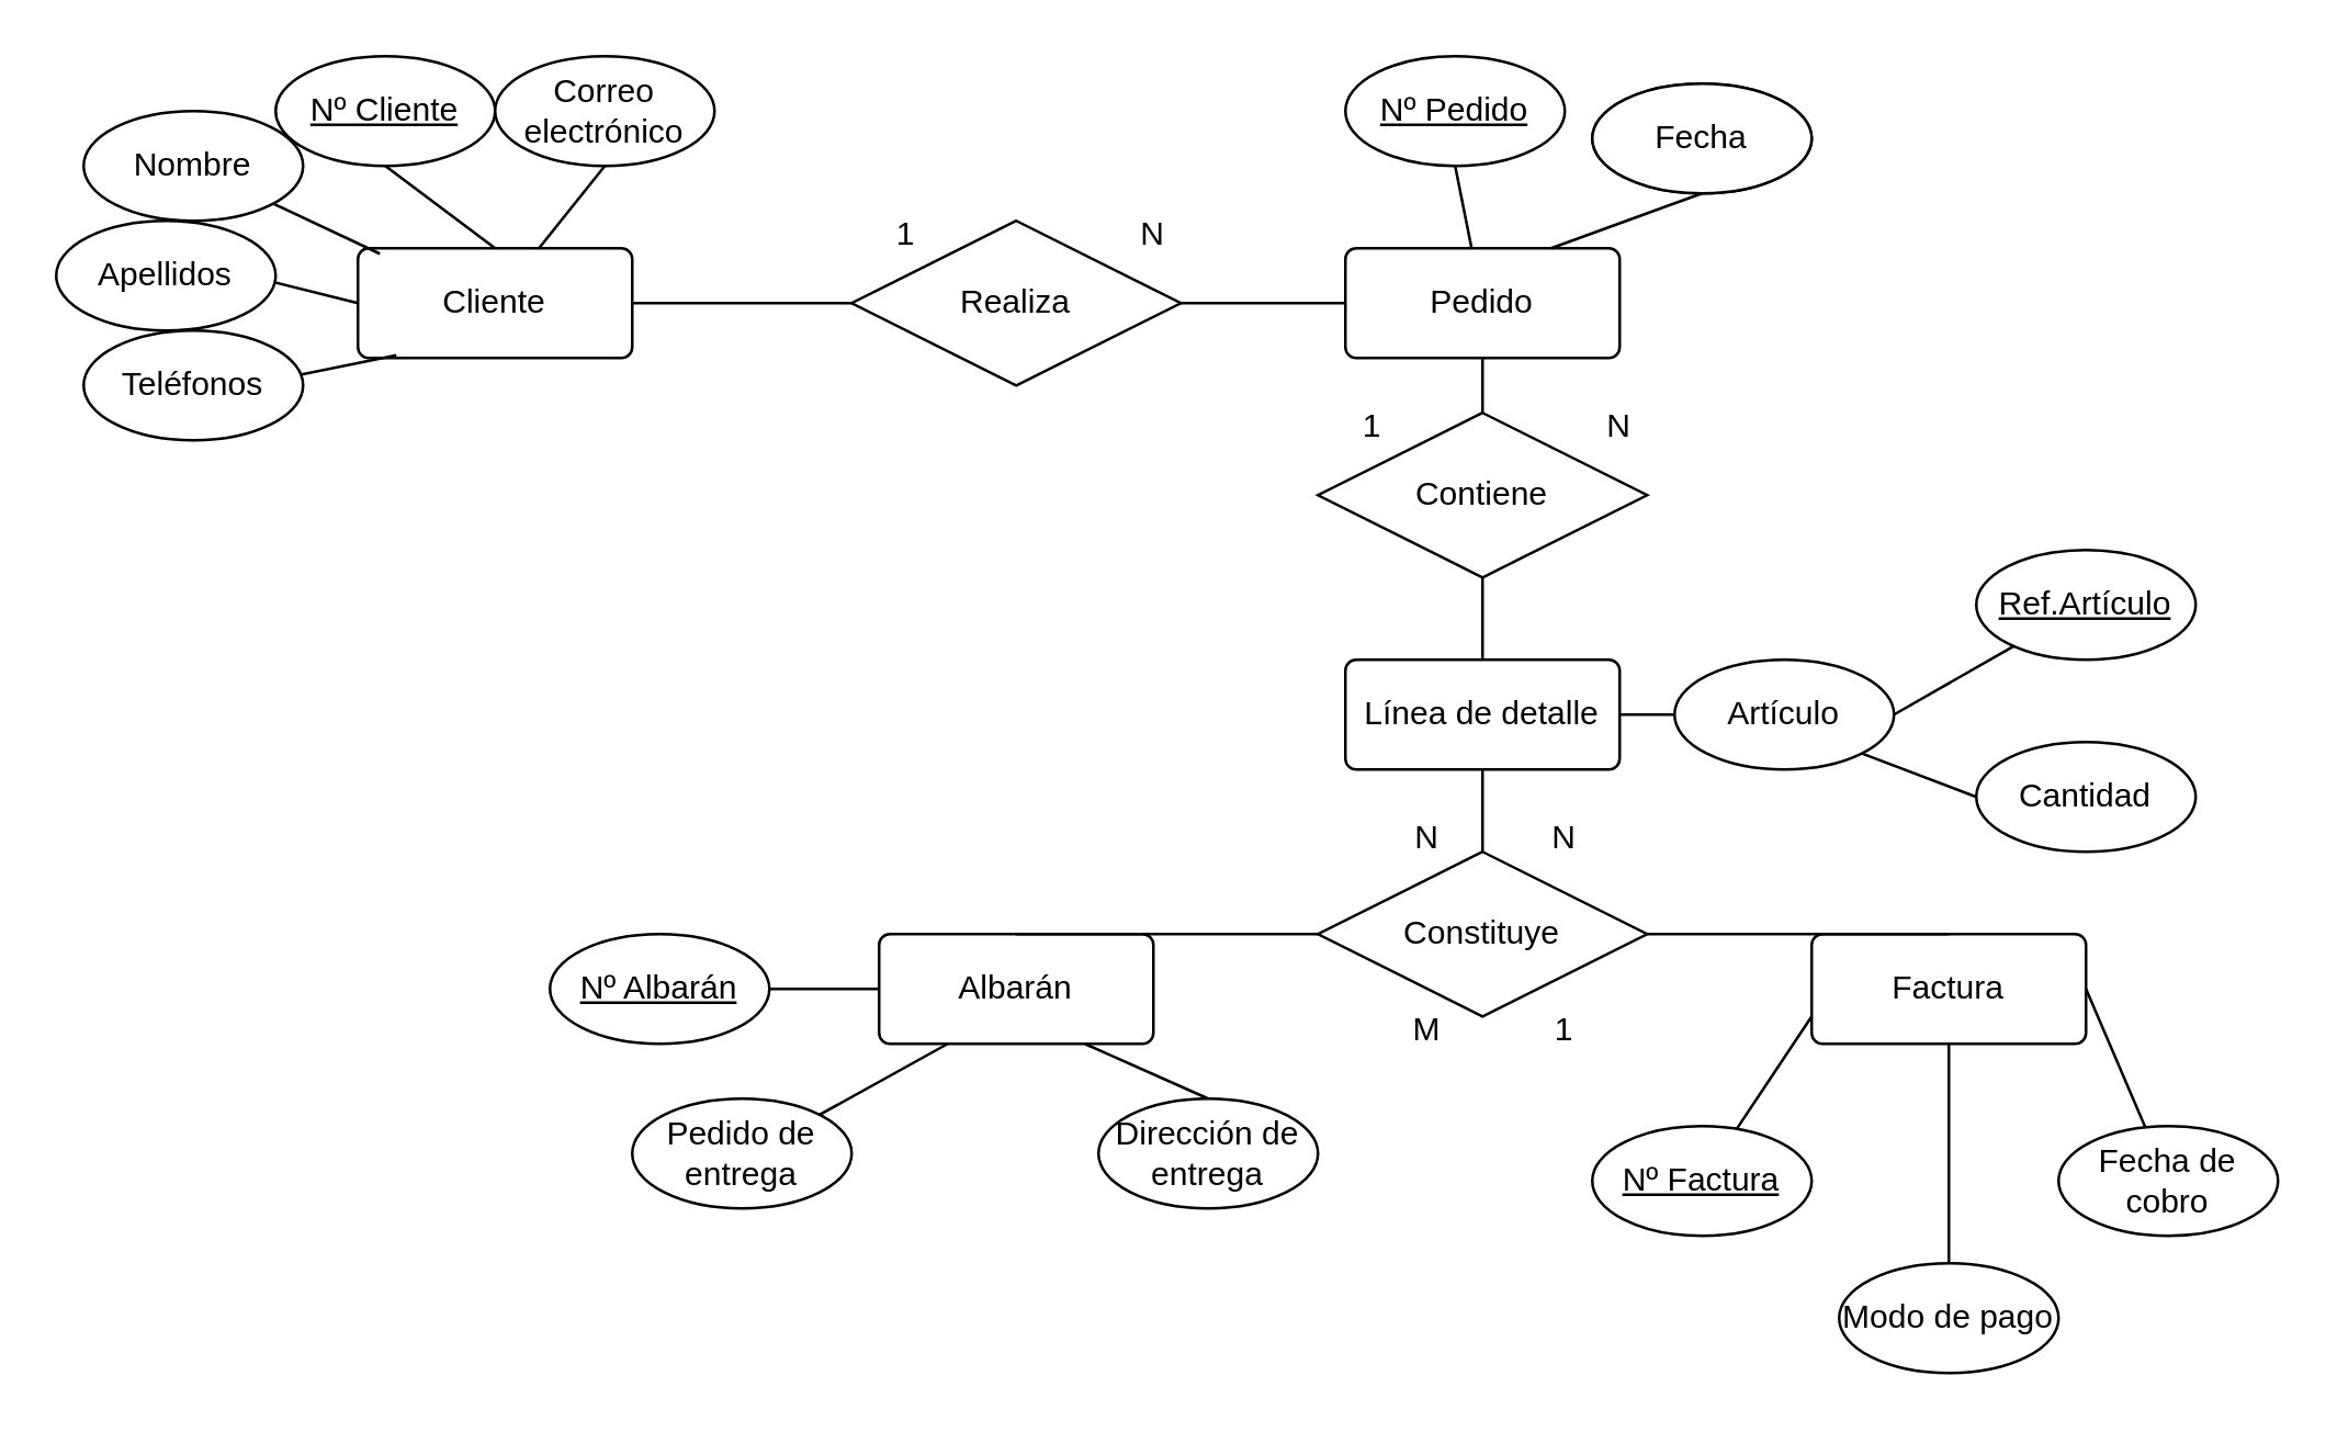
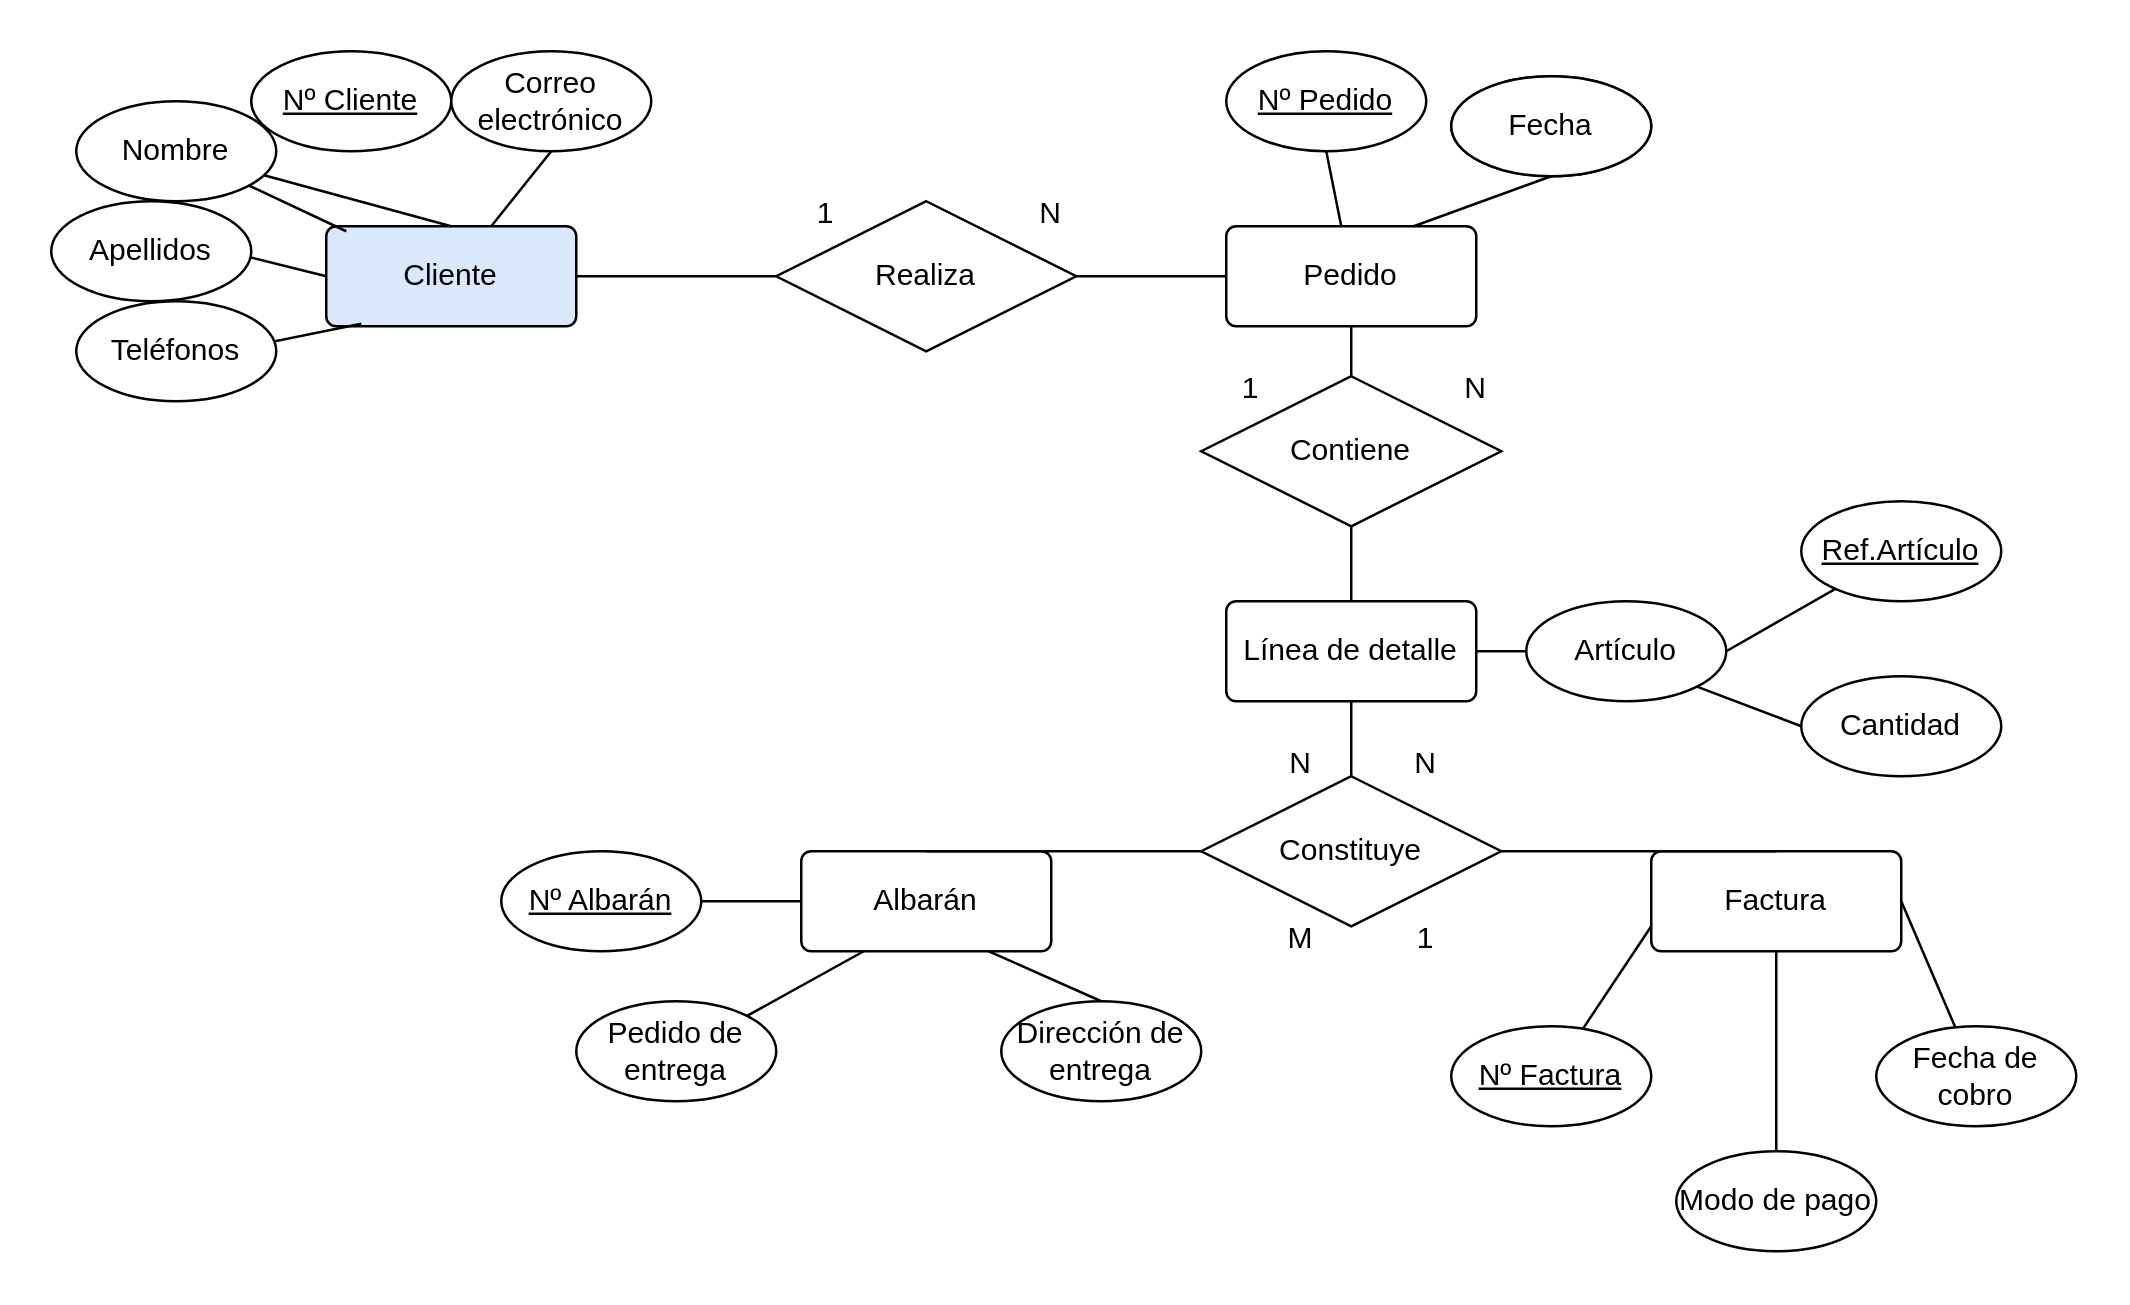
- <mxCell id="15" value="" style="endArrow=none;html=1;rounded=0;entryX=0.5;entryY=1;entryDx=0;entryDy=0;exitX=0.5;exitY=0;exitDx=0;exitDy=0;" parent="1" source="2" target="13" edge="1"><mxGeometry width="50" height="50" relative="1" as="geometry"><mxPoint x="40" y="280" as="sourcePoint" /><mxPoint x="90" y="230" as="targetPoint" /></mxGeometry></mxCell>
+ <mxCell id="15" value="" style="endArrow=none;html=1;rounded=0;exitX=0.5;exitY=0;exitDx=0;exitDy=0;" parent="1" source="2" target="19" edge="1"><mxGeometry width="50" height="50" relative="1" as="geometry"><mxPoint x="40" y="280" as="sourcePoint" /><mxPoint x="90" y="230" as="targetPoint" /></mxGeometry></mxCell>
- <mxCell id="2" value="Cliente" style="rounded=1;arcSize=10;whiteSpace=wrap;html=1;align=center;" parent="1" vertex="1"><mxGeometry x="130" y="90" width="100" height="40" as="geometry" /></mxCell>
+ <mxCell id="2" value="Cliente" style="rounded=1;arcSize=10;whiteSpace=wrap;html=1;align=center;fillColor=#dae8fc;" parent="1" vertex="1"><mxGeometry x="130" y="90" width="100" height="40" as="geometry" /></mxCell>
